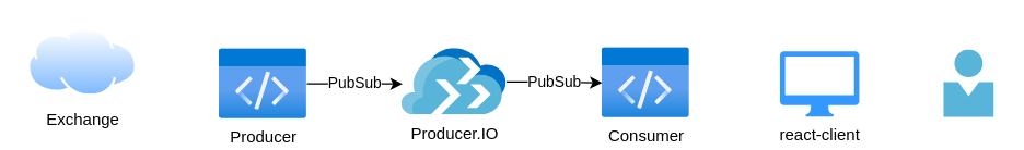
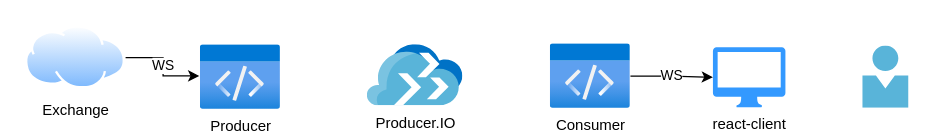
+ <mxCell id="2" value="WS" style="edgeStyle=orthogonalEdgeStyle;rounded=0;orthogonalLoop=1;jettySize=auto;html=1;exitX=1;exitY=0.5;exitDx=0;exitDy=0;entryX=-0.016;entryY=0.479;entryDx=0;entryDy=0;entryPerimeter=0;" edge="1" parent="1" source="3" target="5"><mxGeometry relative="1" as="geometry" /></mxCell>
- <mxCell id="6" value="PubSub" style="edgeStyle=orthogonalEdgeStyle;rounded=0;orthogonalLoop=1;jettySize=auto;html=1;" edge="1" parent="1" source="7" target="9"><mxGeometry relative="1" as="geometry" /></mxCell>
+ <mxCell id="8" value="WS" style="edgeStyle=orthogonalEdgeStyle;rounded=0;orthogonalLoop=1;jettySize=auto;html=1;" edge="1" parent="1" source="9" target="11"><mxGeometry relative="1" as="geometry" /></mxCell>
- <mxCell id="4" value="PubSub" style="edgeStyle=orthogonalEdgeStyle;rounded=0;orthogonalLoop=1;jettySize=auto;html=1;entryX=0.005;entryY=0.53;entryDx=0;entryDy=0;entryPerimeter=0;" edge="1" parent="1" source="5" target="7"><mxGeometry relative="1" as="geometry" /></mxCell>
